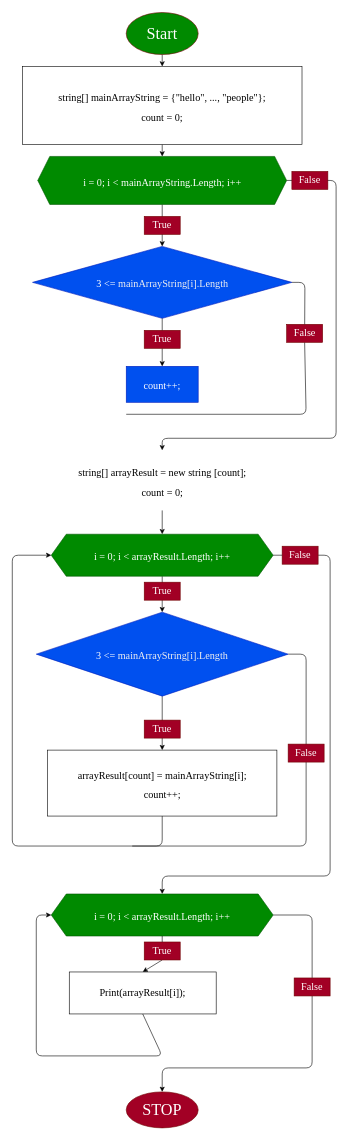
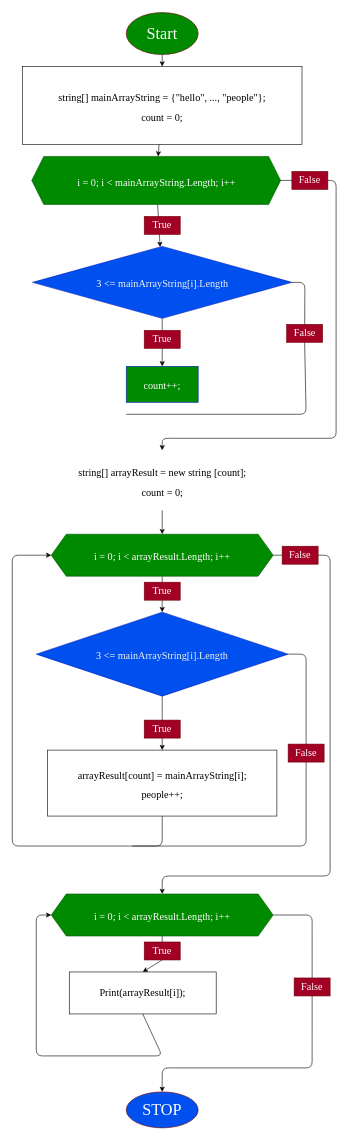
- <mxCell id="8" value="&lt;font style=&quot;font-size: 17px&quot;&gt;&lt;font style=&quot;font-size: 17px&quot;&gt;i = 0; i &amp;lt;&amp;nbsp;&lt;/font&gt;mainArrayString.Length; i++&lt;br&gt;&lt;/font&gt;" style="shape=hexagon;perimeter=hexagonPerimeter2;whiteSpace=wrap;html=1;fixedSize=1;fontSize=27;fontFamily=Verdana;labelBackgroundColor=none;labelBorderColor=none;size=20;fillColor=#008a00;fontColor=#ffffff;strokeColor=#005700;" vertex="1" parent="1"><mxGeometry x="62.5" y="260" width="415" height="80" as="geometry" /></mxCell>
+ <mxCell id="8" value="&lt;font style=&quot;font-size: 17px&quot;&gt;&lt;font style=&quot;font-size: 17px&quot;&gt;i = 0; i &amp;lt;&amp;nbsp;&lt;/font&gt;mainArrayString.Length; i++&lt;br&gt;&lt;/font&gt;" style="shape=hexagon;perimeter=hexagonPerimeter2;whiteSpace=wrap;html=1;fixedSize=1;fontSize=27;fontFamily=Verdana;labelBackgroundColor=none;labelBorderColor=none;size=20;fillColor=#008a00;fontColor=#ffffff;strokeColor=#005700;" vertex="1" parent="1"><mxGeometry x="52.5" y="260" width="415" height="80" as="geometry" /></mxCell>
- <mxCell id="11" value="&lt;font style=&quot;font-size: 17px&quot;&gt;count++;&lt;/font&gt;" style="whiteSpace=wrap;html=1;fontSize=27;fontFamily=Verdana;fillColor=#0050ef;strokeColor=#001DBC;fontColor=#ffffff;labelBackgroundColor=none;labelBorderColor=none;" vertex="1" parent="1"><mxGeometry x="210" y="610" width="120" height="60" as="geometry" /></mxCell>
+ <mxCell id="11" value="&lt;font style=&quot;font-size: 17px&quot;&gt;count++;&lt;/font&gt;" style="whiteSpace=wrap;html=1;fontSize=27;fontFamily=Verdana;fillColor=#008a00;strokeColor=#001DBC;fontColor=#ffffff;labelBackgroundColor=none;labelBorderColor=none;" vertex="1" parent="1"><mxGeometry x="210" y="610" width="120" height="60" as="geometry" /></mxCell>
- <mxCell id="28" value="&lt;font style=&quot;font-size: 17px&quot;&gt;arrayResult[count] = mainArrayString[i];&lt;br&gt;count++;&lt;br&gt;&lt;/font&gt;" style="whiteSpace=wrap;html=1;fontSize=27;fontFamily=Verdana;labelBackgroundColor=none;labelBorderColor=none;" vertex="1" parent="1"><mxGeometry x="78.76" y="1250" width="382.5" height="110" as="geometry" /></mxCell>
+ <mxCell id="28" value="&lt;font style=&quot;font-size: 17px&quot;&gt;arrayResult[count] = mainArrayString[i];&lt;br&gt;people++;&lt;br&gt;&lt;/font&gt;" style="whiteSpace=wrap;html=1;fontSize=27;fontFamily=Verdana;labelBackgroundColor=none;labelBorderColor=none;" vertex="1" parent="1"><mxGeometry x="78.76" y="1250" width="382.5" height="110" as="geometry" /></mxCell>
- <mxCell id="35" value="STOP" style="ellipse;whiteSpace=wrap;html=1;fontSize=27;fontFamily=Verdana;fillColor=#a20025;strokeColor=#6F0000;fontColor=#ffffff;labelBackgroundColor=none;labelBorderColor=none;" vertex="1" parent="1"><mxGeometry x="209.99" y="1820" width="120" height="60" as="geometry" /></mxCell>
+ <mxCell id="35" value="STOP" style="ellipse;whiteSpace=wrap;html=1;fontSize=27;fontFamily=Verdana;fillColor=#0050ef;strokeColor=#6F0000;fontColor=#ffffff;labelBackgroundColor=none;labelBorderColor=none;" vertex="1" parent="1"><mxGeometry x="209.99" y="1820" width="120" height="60" as="geometry" /></mxCell>
